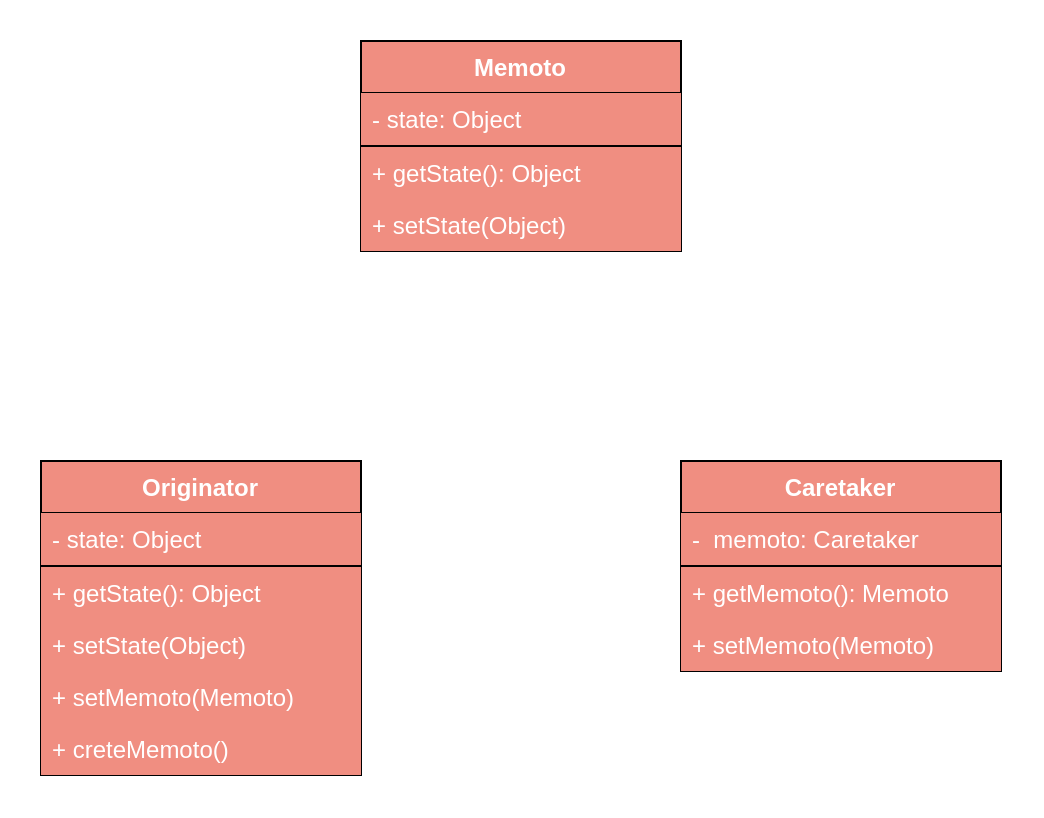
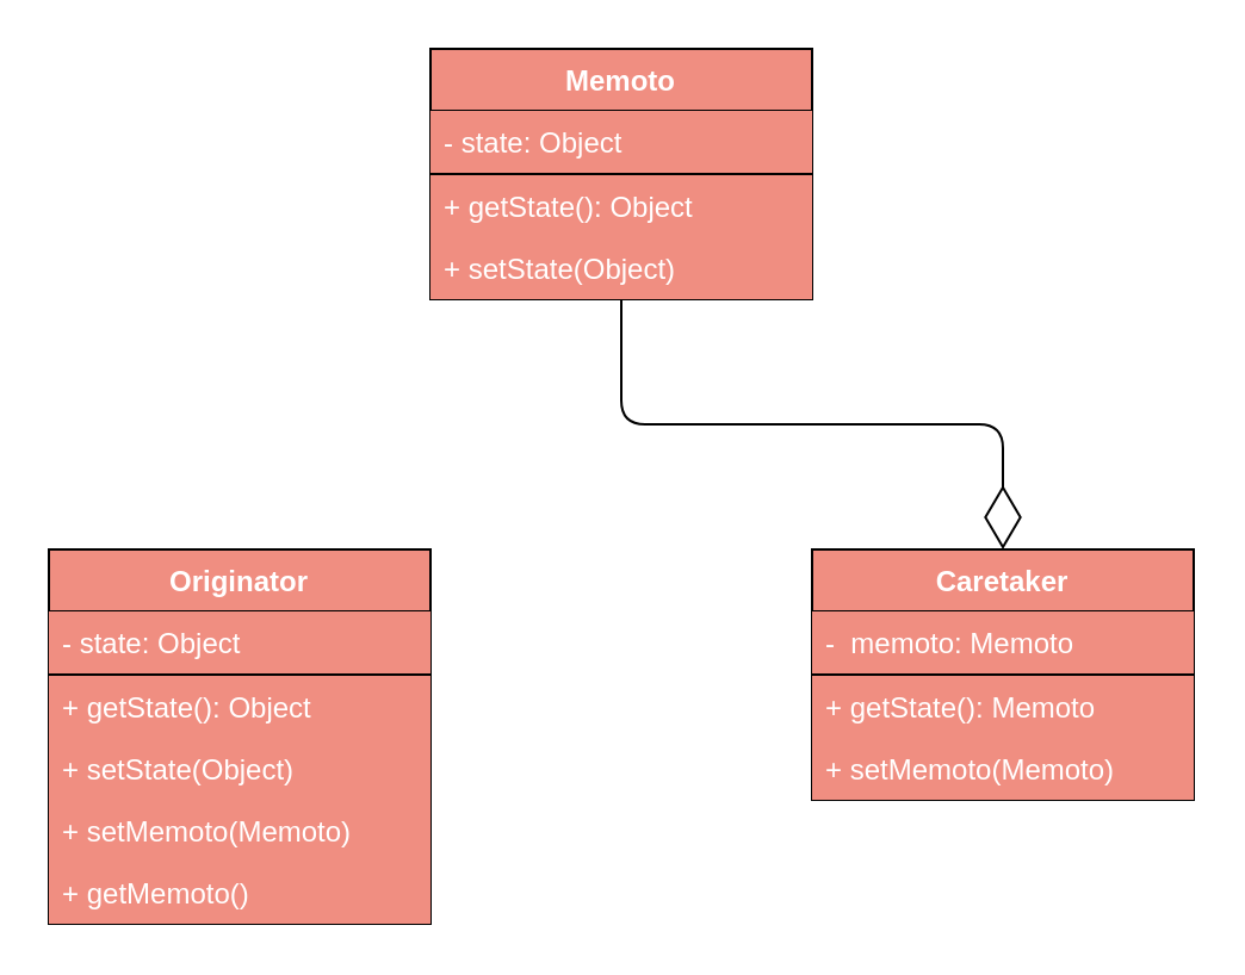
+ <mxCell id="19" value="" style="endArrow=diamondThin;endFill=0;endSize=24;html=1;fontColor=#000000;entryX=0.5;entryY=0;entryDx=0;entryDy=0;exitX=0.5;exitY=1;exitDx=0;exitDy=0;edgeStyle=orthogonalEdgeStyle;" edge="1" parent="1" source="2" target="14"><mxGeometry width="160" relative="1" as="geometry"><mxPoint x="420" y="160" as="sourcePoint" /><mxPoint x="300" y="530" as="targetPoint" /></mxGeometry></mxCell>
- <mxCell id="15" value="-  memoto: Caretaker" style="text;strokeColor=none;fillColor=#F08E81;align=left;verticalAlign=top;spacingLeft=4;spacingRight=4;overflow=hidden;rotatable=0;points=[[0,0.5],[1,0.5]];portConstraint=eastwest;fontColor=#FFFFFF;" vertex="1" parent="14"><mxGeometry y="26" width="160" height="26" as="geometry" /></mxCell>
+ <mxCell id="15" value="-  memoto: Memoto" style="text;strokeColor=none;fillColor=#F08E81;align=left;verticalAlign=top;spacingLeft=4;spacingRight=4;overflow=hidden;rotatable=0;points=[[0,0.5],[1,0.5]];portConstraint=eastwest;fontColor=#FFFFFF;" vertex="1" parent="14"><mxGeometry y="26" width="160" height="26" as="geometry" /></mxCell>
- <mxCell id="17" value="+ getMemoto(): Memoto" style="text;strokeColor=none;fillColor=#F08E81;align=left;verticalAlign=top;spacingLeft=4;spacingRight=4;overflow=hidden;rotatable=0;points=[[0,0.5],[1,0.5]];portConstraint=eastwest;fontColor=#FFFFFF;" vertex="1" parent="14"><mxGeometry y="53" width="160" height="26" as="geometry" /></mxCell>
+ <mxCell id="17" value="+ getState(): Memoto" style="text;strokeColor=none;fillColor=#F08E81;align=left;verticalAlign=top;spacingLeft=4;spacingRight=4;overflow=hidden;rotatable=0;points=[[0,0.5],[1,0.5]];portConstraint=eastwest;fontColor=#FFFFFF;" vertex="1" parent="14"><mxGeometry y="53" width="160" height="26" as="geometry" /></mxCell>
- <mxCell id="13" value="+ creteMemoto()" style="text;strokeColor=none;fillColor=#F08E81;align=left;verticalAlign=top;spacingLeft=4;spacingRight=4;overflow=hidden;rotatable=0;points=[[0,0.5],[1,0.5]];portConstraint=eastwest;fontColor=#FFFFFF;" vertex="1" parent="7"><mxGeometry y="131" width="160" height="26" as="geometry" /></mxCell>
+ <mxCell id="13" value="+ getMemoto()" style="text;strokeColor=none;fillColor=#F08E81;align=left;verticalAlign=top;spacingLeft=4;spacingRight=4;overflow=hidden;rotatable=0;points=[[0,0.5],[1,0.5]];portConstraint=eastwest;fontColor=#FFFFFF;" vertex="1" parent="7"><mxGeometry y="131" width="160" height="26" as="geometry" /></mxCell>
